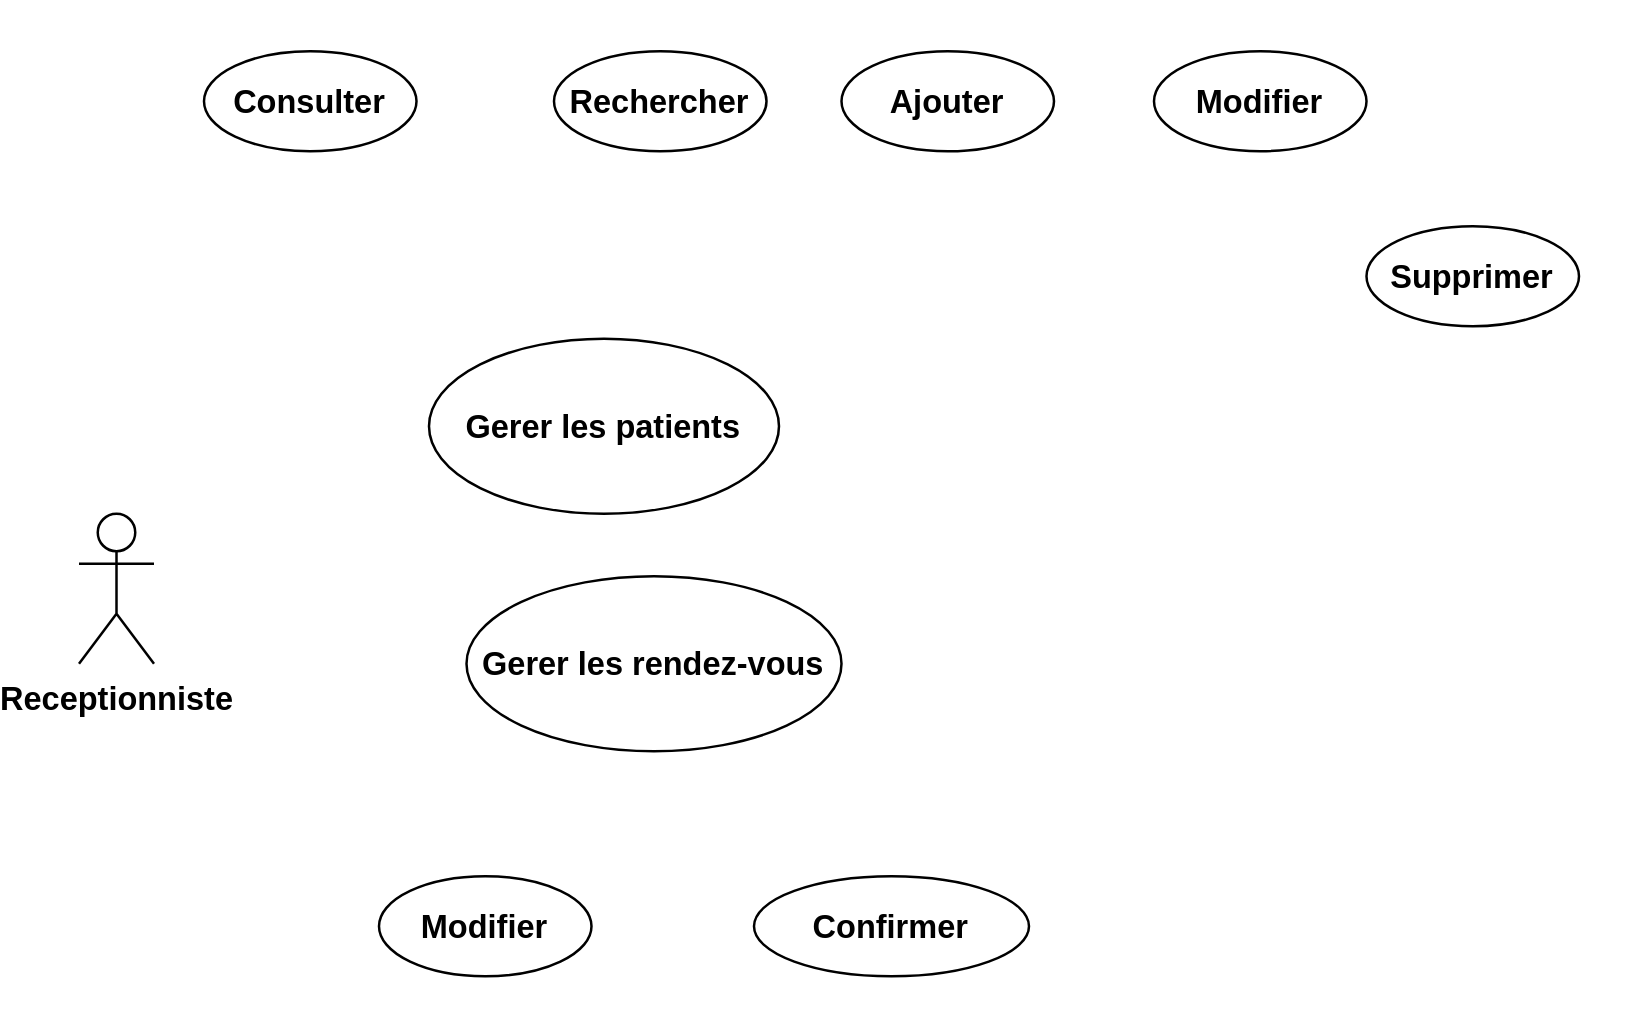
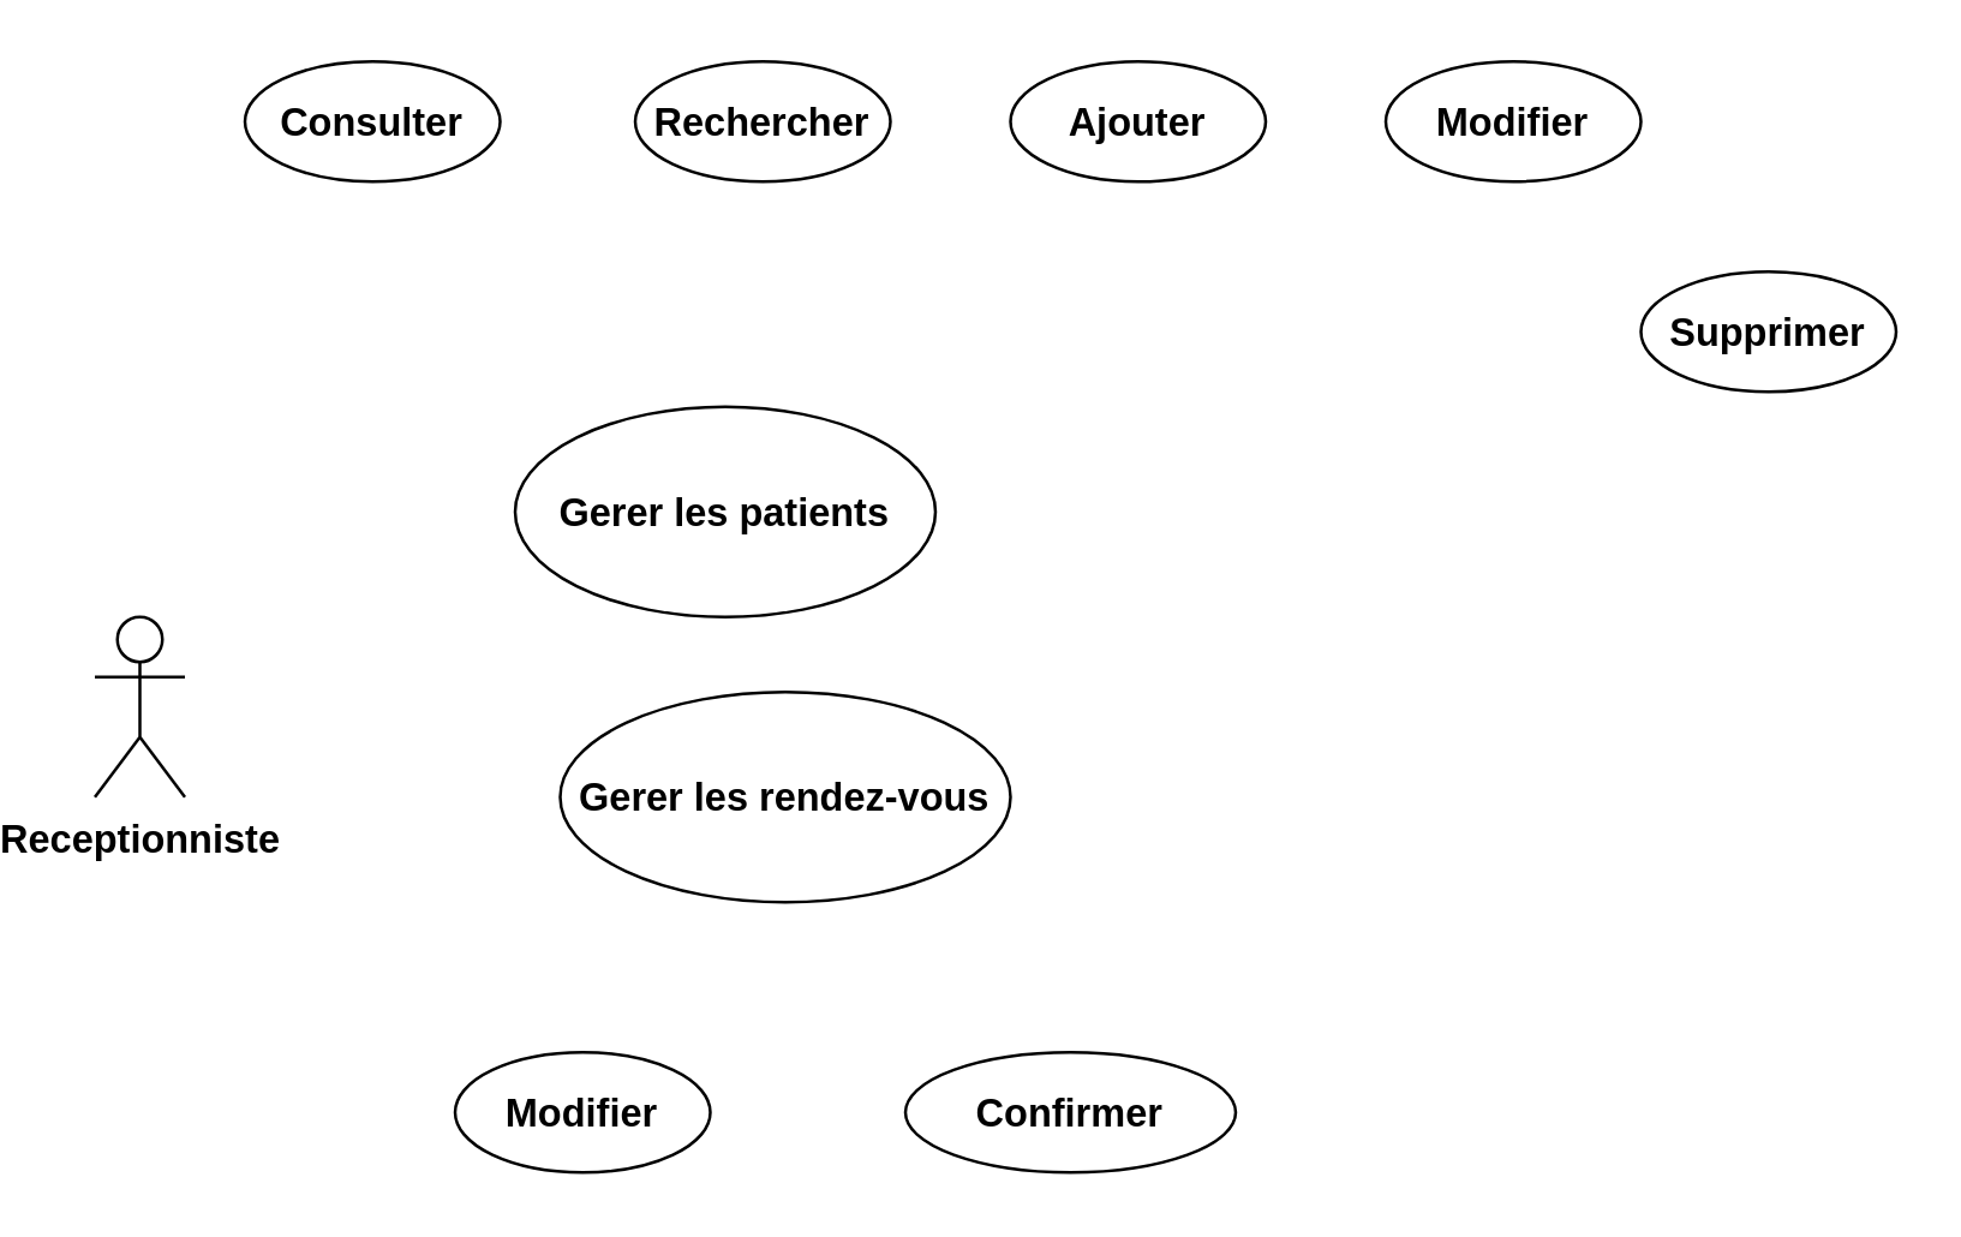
- <mxCell id="8" value="Rechercher" style="ellipse;whiteSpace=wrap;html=1;fontSize=13;fontStyle=1" vertex="1" parent="1"><mxGeometry x="210" y="20" width="85" height="40" as="geometry" /></mxCell>
+ <mxCell id="8" value="Rechercher" style="ellipse;whiteSpace=wrap;html=1;fontSize=13;fontStyle=1" vertex="1" parent="1"><mxGeometry x="200" y="20" width="85" height="40" as="geometry" /></mxCell>
